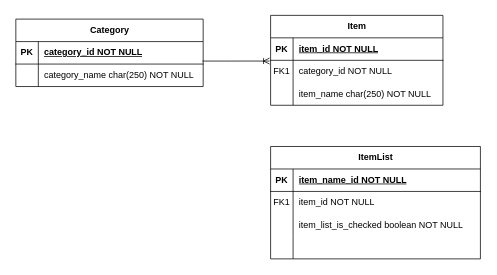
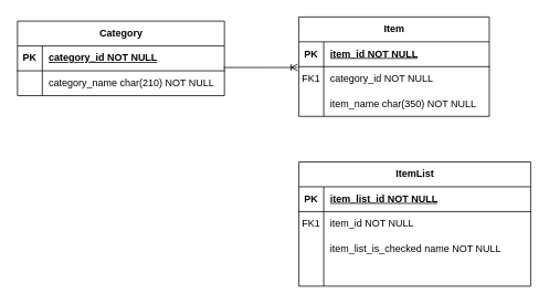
- <mxCell id="8" value="category_name char(250) NOT NULL" style="shape=partialRectangle;connectable=0;fillColor=none;top=0;left=0;bottom=0;right=0;align=left;spacingLeft=6;overflow=hidden;whiteSpace=wrap;html=1;" vertex="1" parent="6"><mxGeometry x="30" width="220" height="30" as="geometry"><mxRectangle width="220" height="30" as="alternateBounds" /></mxGeometry></mxCell>
+ <mxCell id="8" value="category_name char(210) NOT NULL" style="shape=partialRectangle;connectable=0;fillColor=none;top=0;left=0;bottom=0;right=0;align=left;spacingLeft=6;overflow=hidden;whiteSpace=wrap;html=1;" vertex="1" parent="6"><mxGeometry x="30" width="220" height="30" as="geometry"><mxRectangle width="220" height="30" as="alternateBounds" /></mxGeometry></mxCell>
- <mxCell id="19" value="item_name char(250) NOT NULL" style="shape=partialRectangle;connectable=0;fillColor=none;top=0;left=0;bottom=0;right=0;align=left;spacingLeft=6;overflow=hidden;whiteSpace=wrap;html=1;" vertex="1" parent="17"><mxGeometry x="30" width="200" height="30" as="geometry"><mxRectangle width="200" height="30" as="alternateBounds" /></mxGeometry></mxCell>
+ <mxCell id="19" value="item_name char(350) NOT NULL" style="shape=partialRectangle;connectable=0;fillColor=none;top=0;left=0;bottom=0;right=0;align=left;spacingLeft=6;overflow=hidden;whiteSpace=wrap;html=1;" vertex="1" parent="17"><mxGeometry x="30" width="200" height="30" as="geometry"><mxRectangle width="200" height="30" as="alternateBounds" /></mxGeometry></mxCell>
- <mxCell id="23" value="item_name_id NOT NULL" style="shape=partialRectangle;connectable=0;fillColor=none;top=0;left=0;bottom=0;right=0;align=left;spacingLeft=6;fontStyle=5;overflow=hidden;whiteSpace=wrap;html=1;" vertex="1" parent="21"><mxGeometry x="30" width="250" height="30" as="geometry"><mxRectangle width="250" height="30" as="alternateBounds" /></mxGeometry></mxCell>
+ <mxCell id="23" value="item_list_id NOT NULL" style="shape=partialRectangle;connectable=0;fillColor=none;top=0;left=0;bottom=0;right=0;align=left;spacingLeft=6;fontStyle=5;overflow=hidden;whiteSpace=wrap;html=1;" vertex="1" parent="21"><mxGeometry x="30" width="250" height="30" as="geometry"><mxRectangle width="250" height="30" as="alternateBounds" /></mxGeometry></mxCell>
- <mxCell id="29" value="item_list_is_checked boolean NOT NULL" style="shape=partialRectangle;connectable=0;fillColor=none;top=0;left=0;bottom=0;right=0;align=left;spacingLeft=6;overflow=hidden;whiteSpace=wrap;html=1;" vertex="1" parent="27"><mxGeometry x="30" width="250" height="30" as="geometry"><mxRectangle width="250" height="30" as="alternateBounds" /></mxGeometry></mxCell>
+ <mxCell id="29" value="item_list_is_checked name NOT NULL" style="shape=partialRectangle;connectable=0;fillColor=none;top=0;left=0;bottom=0;right=0;align=left;spacingLeft=6;overflow=hidden;whiteSpace=wrap;html=1;" vertex="1" parent="27"><mxGeometry x="30" width="250" height="30" as="geometry"><mxRectangle width="250" height="30" as="alternateBounds" /></mxGeometry></mxCell>
